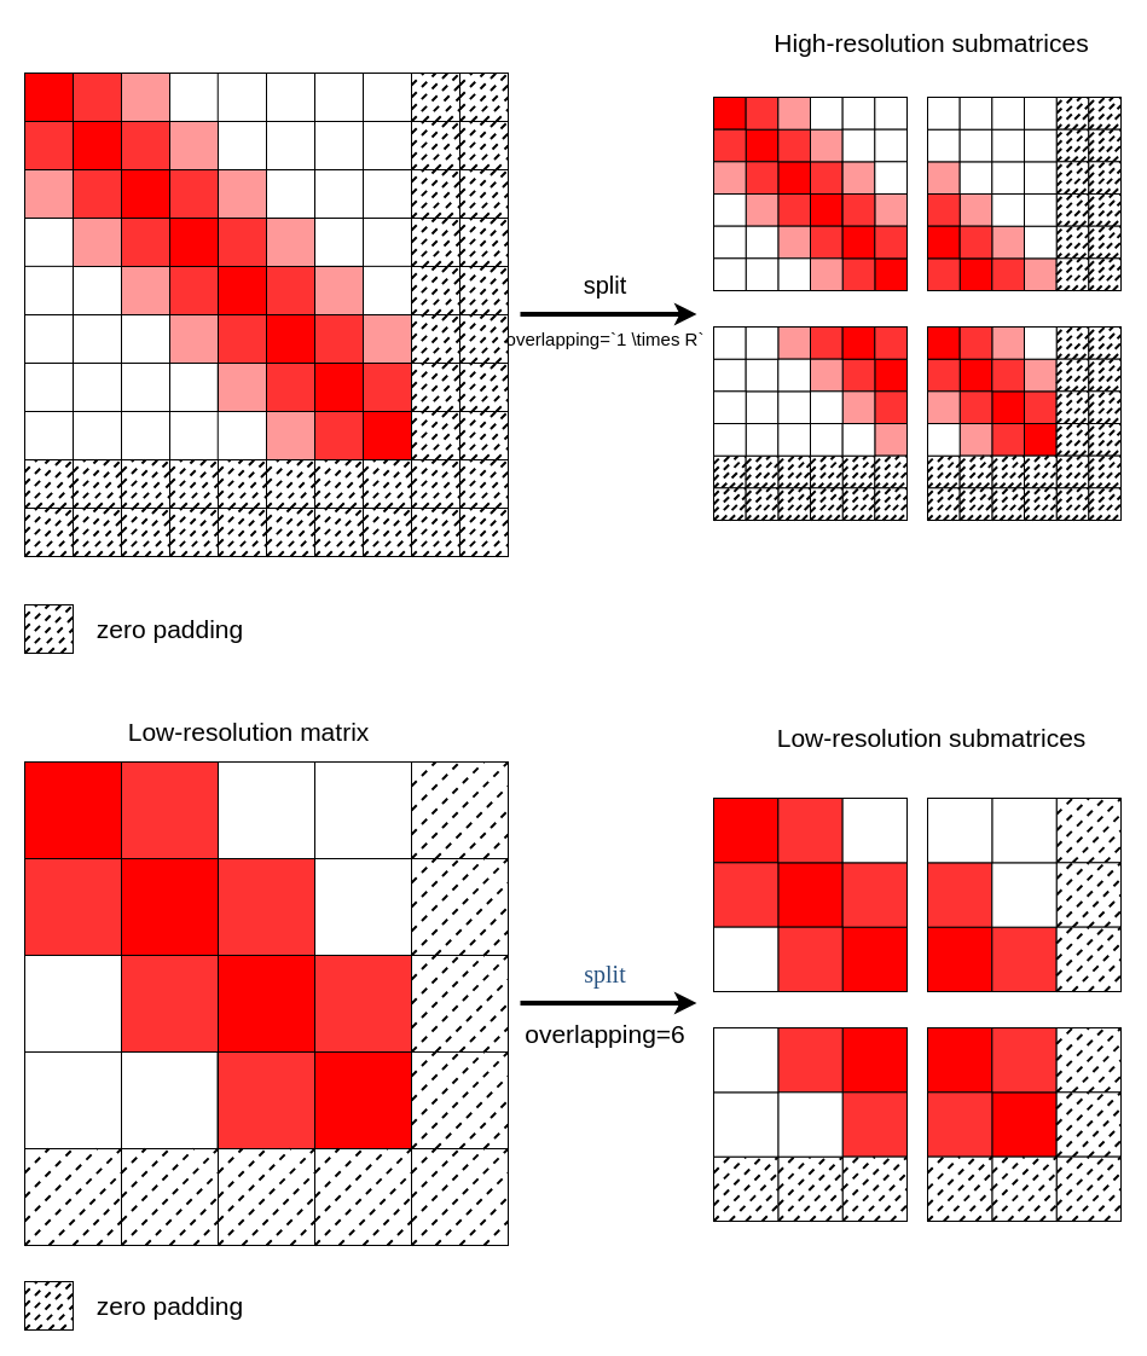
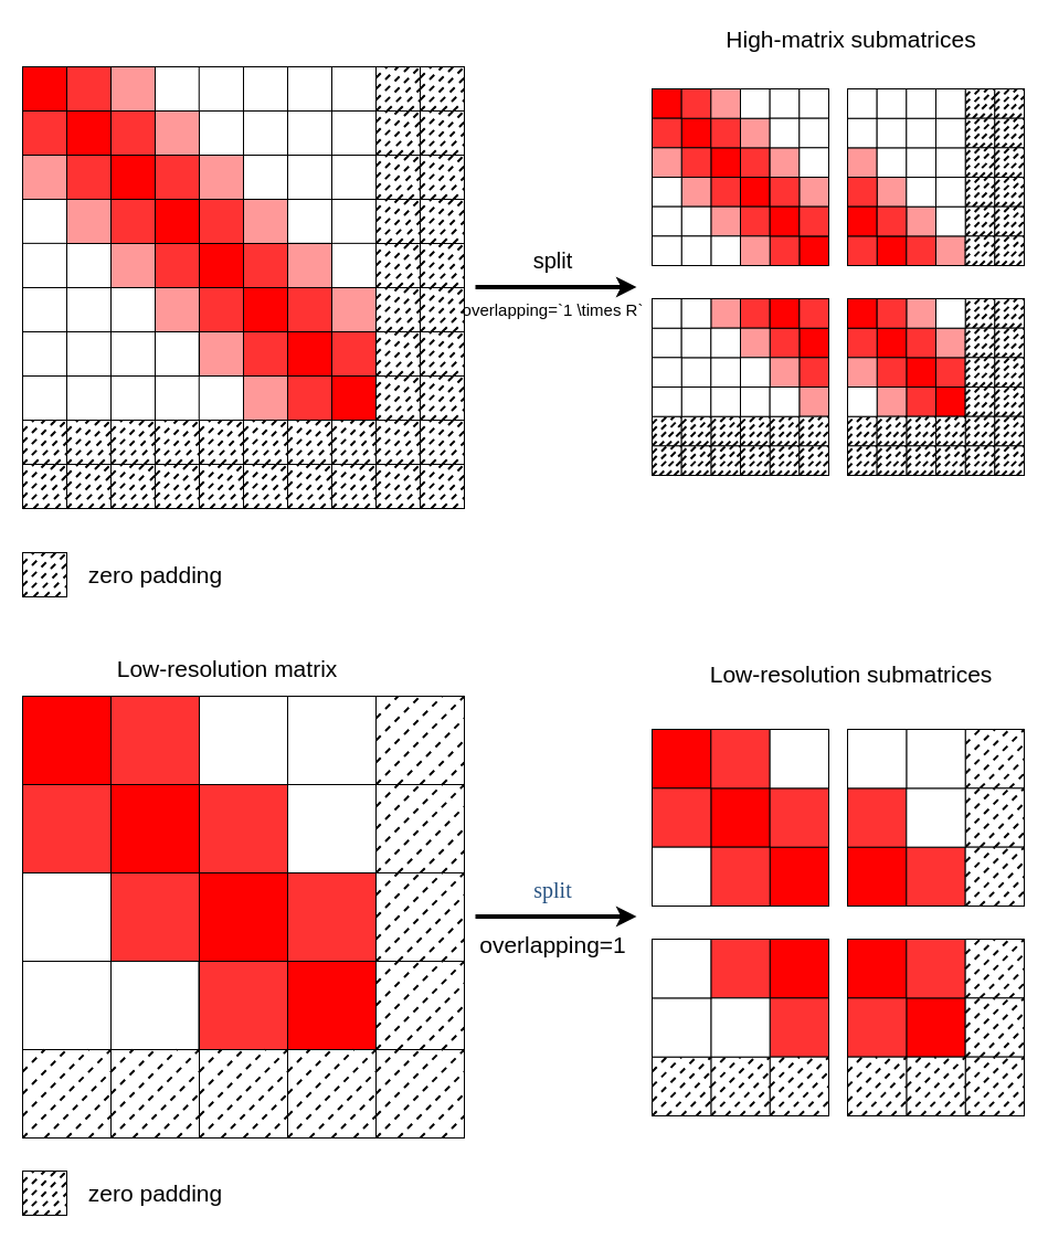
- <mxCell id="1136" value="High-resolution submatrices" style="text;html=1;align=center;verticalAlign=middle;resizable=0;points=[];autosize=1;fontSize=21;" parent="1" vertex="1"><mxGeometry x="630.01" width="280" height="30" as="geometry" y="20" /></mxCell>
+ <mxCell id="1136" value="High-matrix submatrices" style="text;html=1;align=center;verticalAlign=middle;resizable=0;points=[];autosize=1;fontSize=21;" parent="1" vertex="1"><mxGeometry x="630.01" width="280" height="30" as="geometry" y="20" /></mxCell>
- <mxCell id="299" value="overlapping=6" style="text;html=1;align=center;verticalAlign=middle;resizable=0;points=[];autosize=1;fontSize=21;" parent="1" vertex="1"><mxGeometry x="425" y="840" width="150" height="30" as="geometry" /></mxCell>
+ <mxCell id="299" value="overlapping=1" style="text;html=1;align=center;verticalAlign=middle;resizable=0;points=[];autosize=1;fontSize=21;" parent="1" vertex="1"><mxGeometry x="425" y="840" width="150" height="30" as="geometry" /></mxCell>
